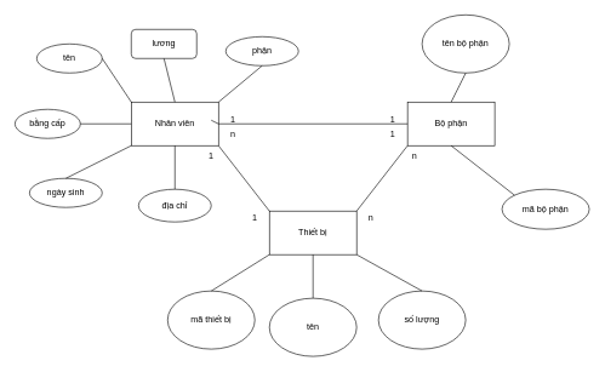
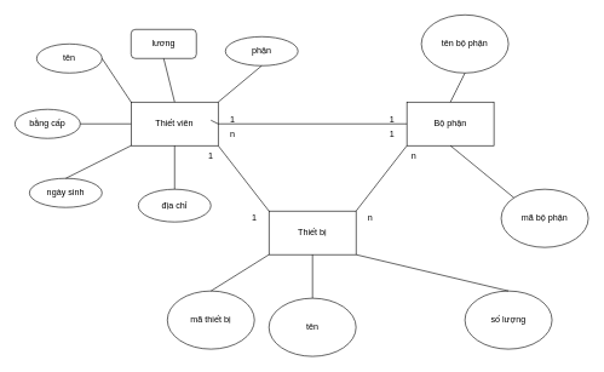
- <mxCell id="2" value="Nhân viên" style="rounded=0;whiteSpace=wrap;html=1;" vertex="1" parent="1"><mxGeometry x="180" y="140" width="120" height="60" as="geometry" /></mxCell>
+ <mxCell id="2" value="Thiết viên" style="rounded=0;whiteSpace=wrap;html=1;" vertex="1" parent="1"><mxGeometry x="180" y="140" width="120" height="60" as="geometry" /></mxCell>
- <mxCell id="18" value="mã bộ phận" style="ellipse;whiteSpace=wrap;html=1;" vertex="1" parent="1"><mxGeometry x="690" y="260" width="120" height="55" as="geometry" /></mxCell>
+ <mxCell id="18" value="mã bộ phận" style="ellipse;whiteSpace=wrap;html=1;" vertex="1" parent="1"><mxGeometry x="690" y="260" width="120" height="80" as="geometry" /></mxCell>
- <mxCell id="16" value="số lượng" style="ellipse;whiteSpace=wrap;html=1;" vertex="1" parent="1"><mxGeometry x="520" y="400" width="120" height="80" as="geometry" /></mxCell>
+ <mxCell id="16" value="số lượng" style="ellipse;whiteSpace=wrap;html=1;" vertex="1" parent="1"><mxGeometry x="640" y="400" width="120" height="80" as="geometry" /></mxCell>
